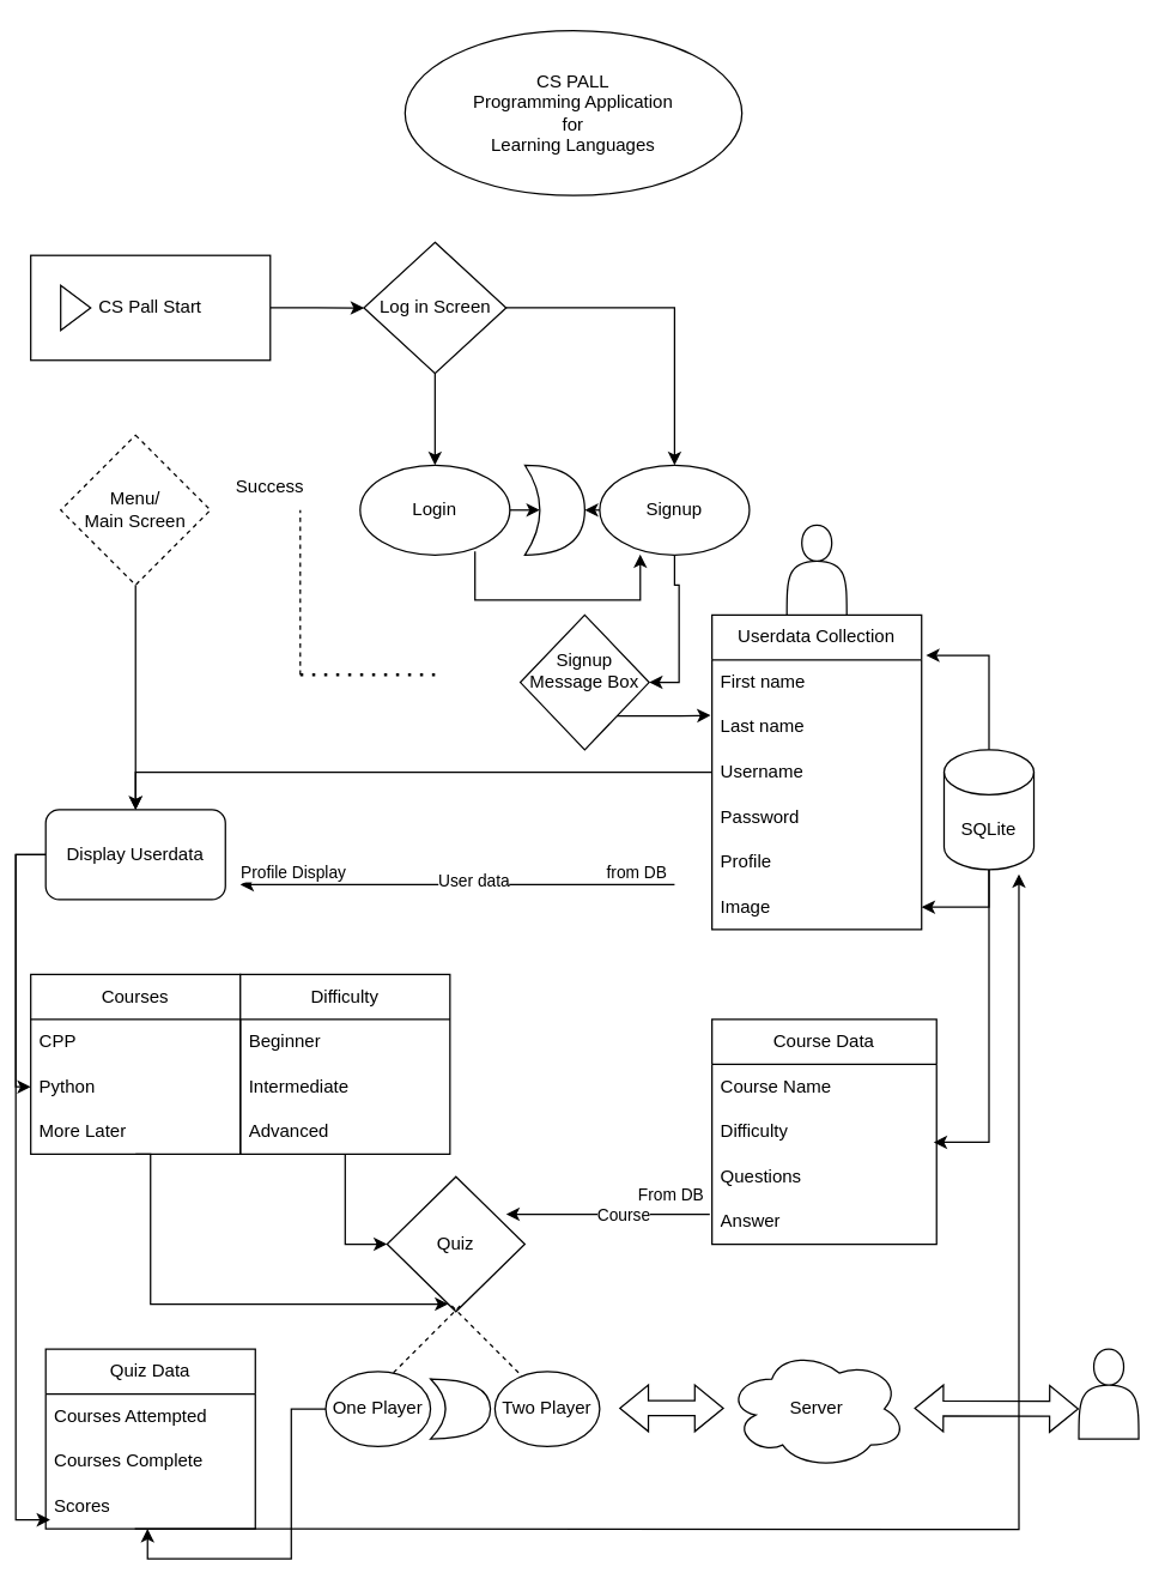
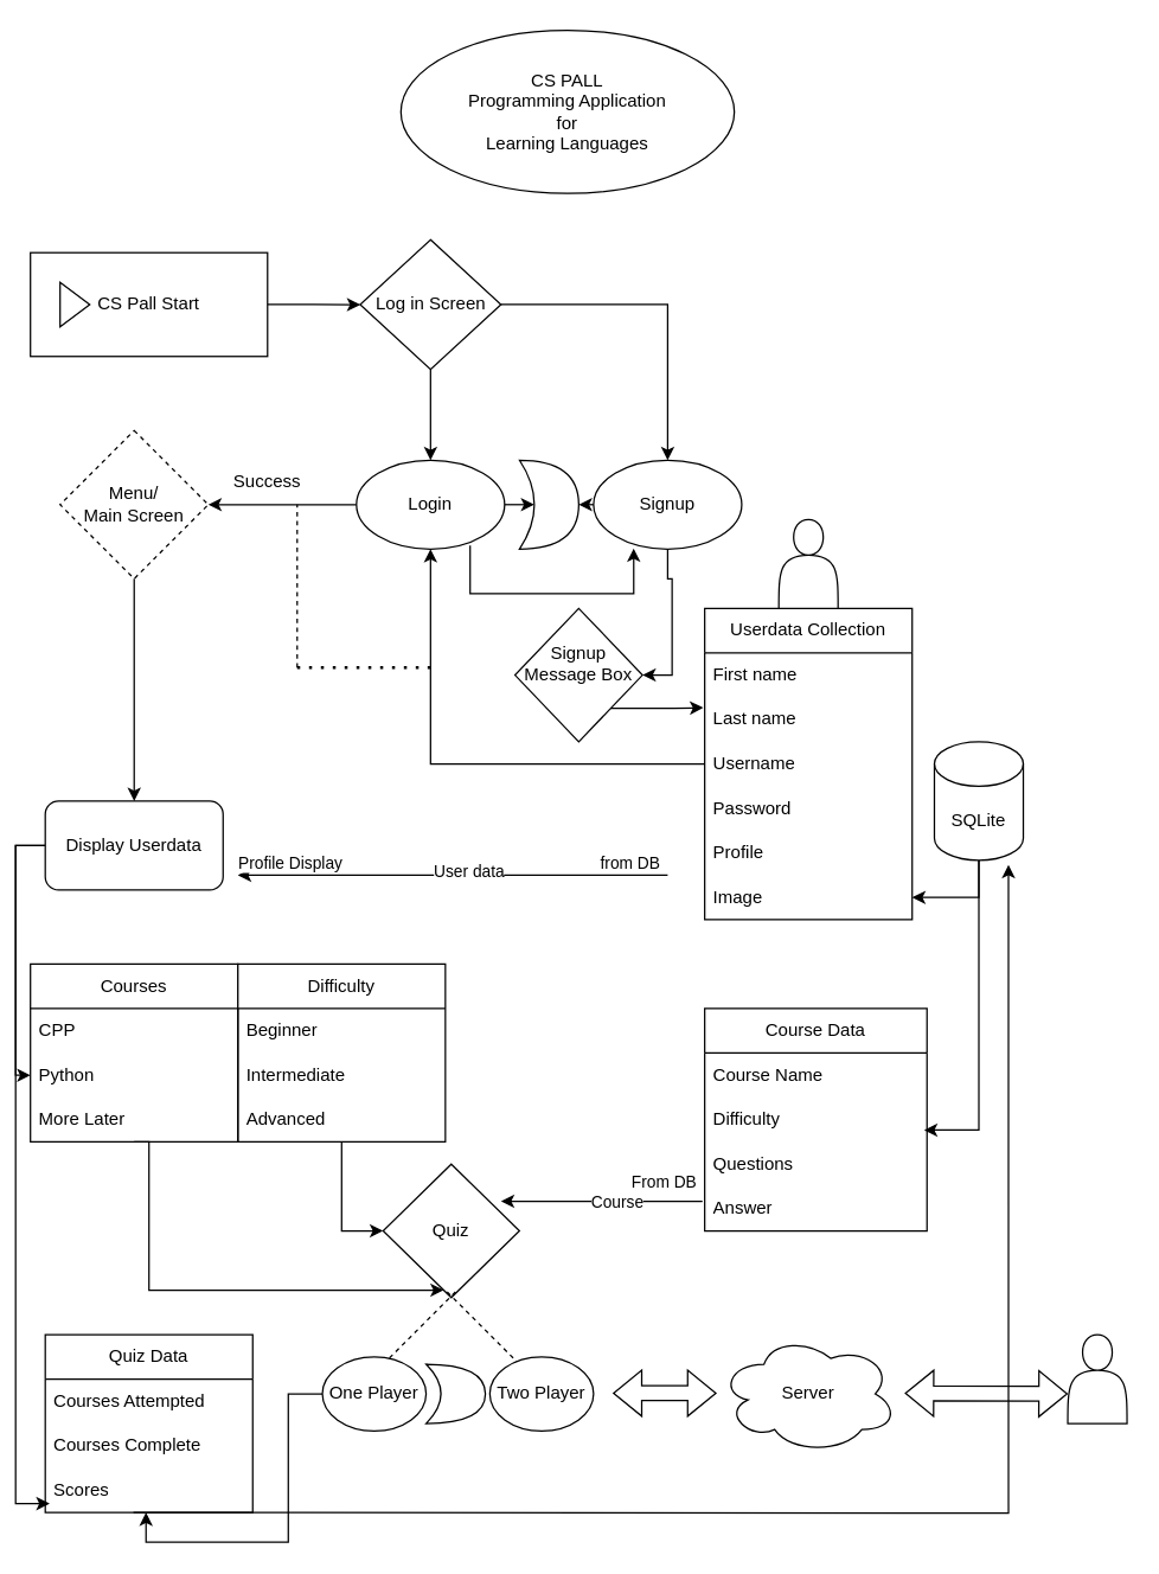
+ <mxCell id="9" style="edgeStyle=orthogonalEdgeStyle;rounded=0;orthogonalLoop=1;jettySize=auto;html=1;exitX=0;exitY=0.5;exitDx=0;exitDy=0;" parent="1" source="10" target="22" edge="1"><mxGeometry relative="1" as="geometry" /></mxCell>
- <mxCell id="48" style="edgeStyle=orthogonalEdgeStyle;rounded=0;orthogonalLoop=1;jettySize=auto;html=1;exitX=0.5;exitY=0;exitDx=0;exitDy=0;exitPerimeter=0;entryX=1.021;entryY=-0.1;entryDx=0;entryDy=0;entryPerimeter=0;" parent="1" source="47" target="14" edge="1"><mxGeometry relative="1" as="geometry" /></mxCell>
- <mxCell id="20" style="edgeStyle=orthogonalEdgeStyle;rounded=0;orthogonalLoop=1;jettySize=auto;html=1;exitX=0;exitY=0.5;exitDx=0;exitDy=0;" parent="1" source="16" target="45" edge="1"><mxGeometry relative="1" as="geometry" /></mxCell>
+ <mxCell id="20" style="edgeStyle=orthogonalEdgeStyle;rounded=0;orthogonalLoop=1;jettySize=auto;html=1;exitX=0;exitY=0.5;exitDx=0;exitDy=0;entryX=0.5;entryY=1;entryDx=0;entryDy=0;" parent="1" source="16" target="10" edge="1"><mxGeometry relative="1" as="geometry" /></mxCell>
